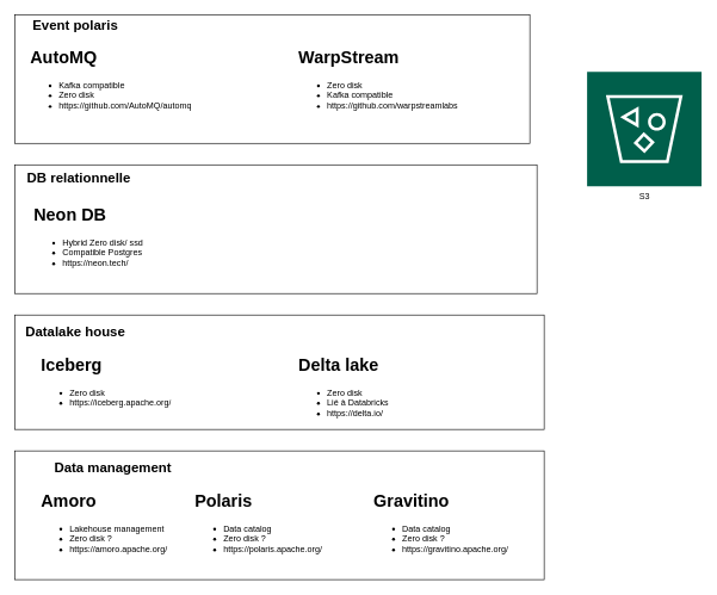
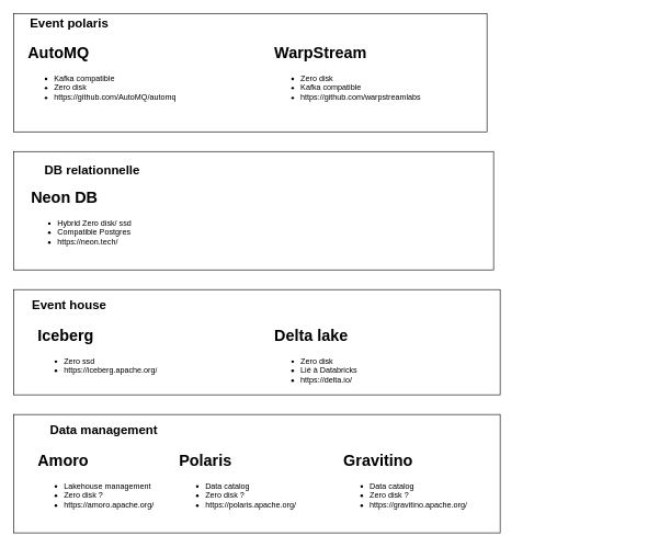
- <mxCell id="5" value="S3" style="sketch=0;pointerEvents=1;shadow=0;dashed=0;html=1;strokeColor=none;fillColor=#005F4B;labelPosition=center;verticalLabelPosition=bottom;verticalAlign=top;align=center;outlineConnect=0;shape=mxgraph.veeam2.s3_compatible;" vertex="1" parent="1"><mxGeometry x="820" y="100" width="160" height="160" as="geometry" /></mxCell>
- <mxCell id="8" value="&lt;font style=&quot;font-size: 19px;&quot;&gt;&lt;b&gt;DB relationnelle&lt;br&gt;&lt;/b&gt;&lt;/font&gt;" style="text;html=1;align=center;verticalAlign=middle;whiteSpace=wrap;rounded=0;" vertex="1" parent="1"><mxGeometry x="35" y="234" width="150" height="30" as="geometry" /></mxCell>
+ <mxCell id="8" value="&lt;font style=&quot;font-size: 19px;&quot;&gt;&lt;b&gt;DB relationnelle&lt;br&gt;&lt;/b&gt;&lt;/font&gt;" style="text;html=1;align=center;verticalAlign=middle;whiteSpace=wrap;rounded=0;" vertex="1" parent="1"><mxGeometry x="65" y="244" width="150" height="30" as="geometry" /></mxCell>
- <mxCell id="11" value="&lt;font style=&quot;font-size: 19px;&quot;&gt;&lt;b&gt;Datalake house&lt;br&gt;&lt;/b&gt;&lt;/font&gt;" style="text;html=1;align=center;verticalAlign=middle;whiteSpace=wrap;rounded=0;" vertex="1" parent="1"><mxGeometry x="30" y="450" width="150" height="30" as="geometry" /></mxCell>
+ <mxCell id="11" value="&lt;font style=&quot;font-size: 19px;&quot;&gt;&lt;b&gt;Event house&lt;br&gt;&lt;/b&gt;&lt;/font&gt;" style="text;html=1;align=center;verticalAlign=middle;whiteSpace=wrap;rounded=0;" vertex="1" parent="1"><mxGeometry x="30" y="450" width="150" height="30" as="geometry" /></mxCell>
- <mxCell id="13" value="&lt;h1 style=&quot;margin-top: 0px;&quot;&gt;Iceberg&lt;br&gt;&lt;/h1&gt;&lt;ul&gt;&lt;li&gt;Zero disk&lt;/li&gt;&lt;li&gt;https://iceberg.apache.org/&lt;br&gt;&lt;/li&gt;&lt;/ul&gt;" style="text;html=1;whiteSpace=wrap;overflow=hidden;rounded=0;" vertex="1" parent="1"><mxGeometry x="55" y="490" width="200" height="100" as="geometry" /></mxCell>
+ <mxCell id="13" value="&lt;h1 style=&quot;margin-top: 0px;&quot;&gt;Iceberg&lt;br&gt;&lt;/h1&gt;&lt;ul&gt;&lt;li&gt;Zero ssd&lt;/li&gt;&lt;li&gt;https://iceberg.apache.org/&lt;br&gt;&lt;/li&gt;&lt;/ul&gt;" style="text;html=1;whiteSpace=wrap;overflow=hidden;rounded=0;" vertex="1" parent="1"><mxGeometry x="55" y="490" width="200" height="100" as="geometry" /></mxCell>
